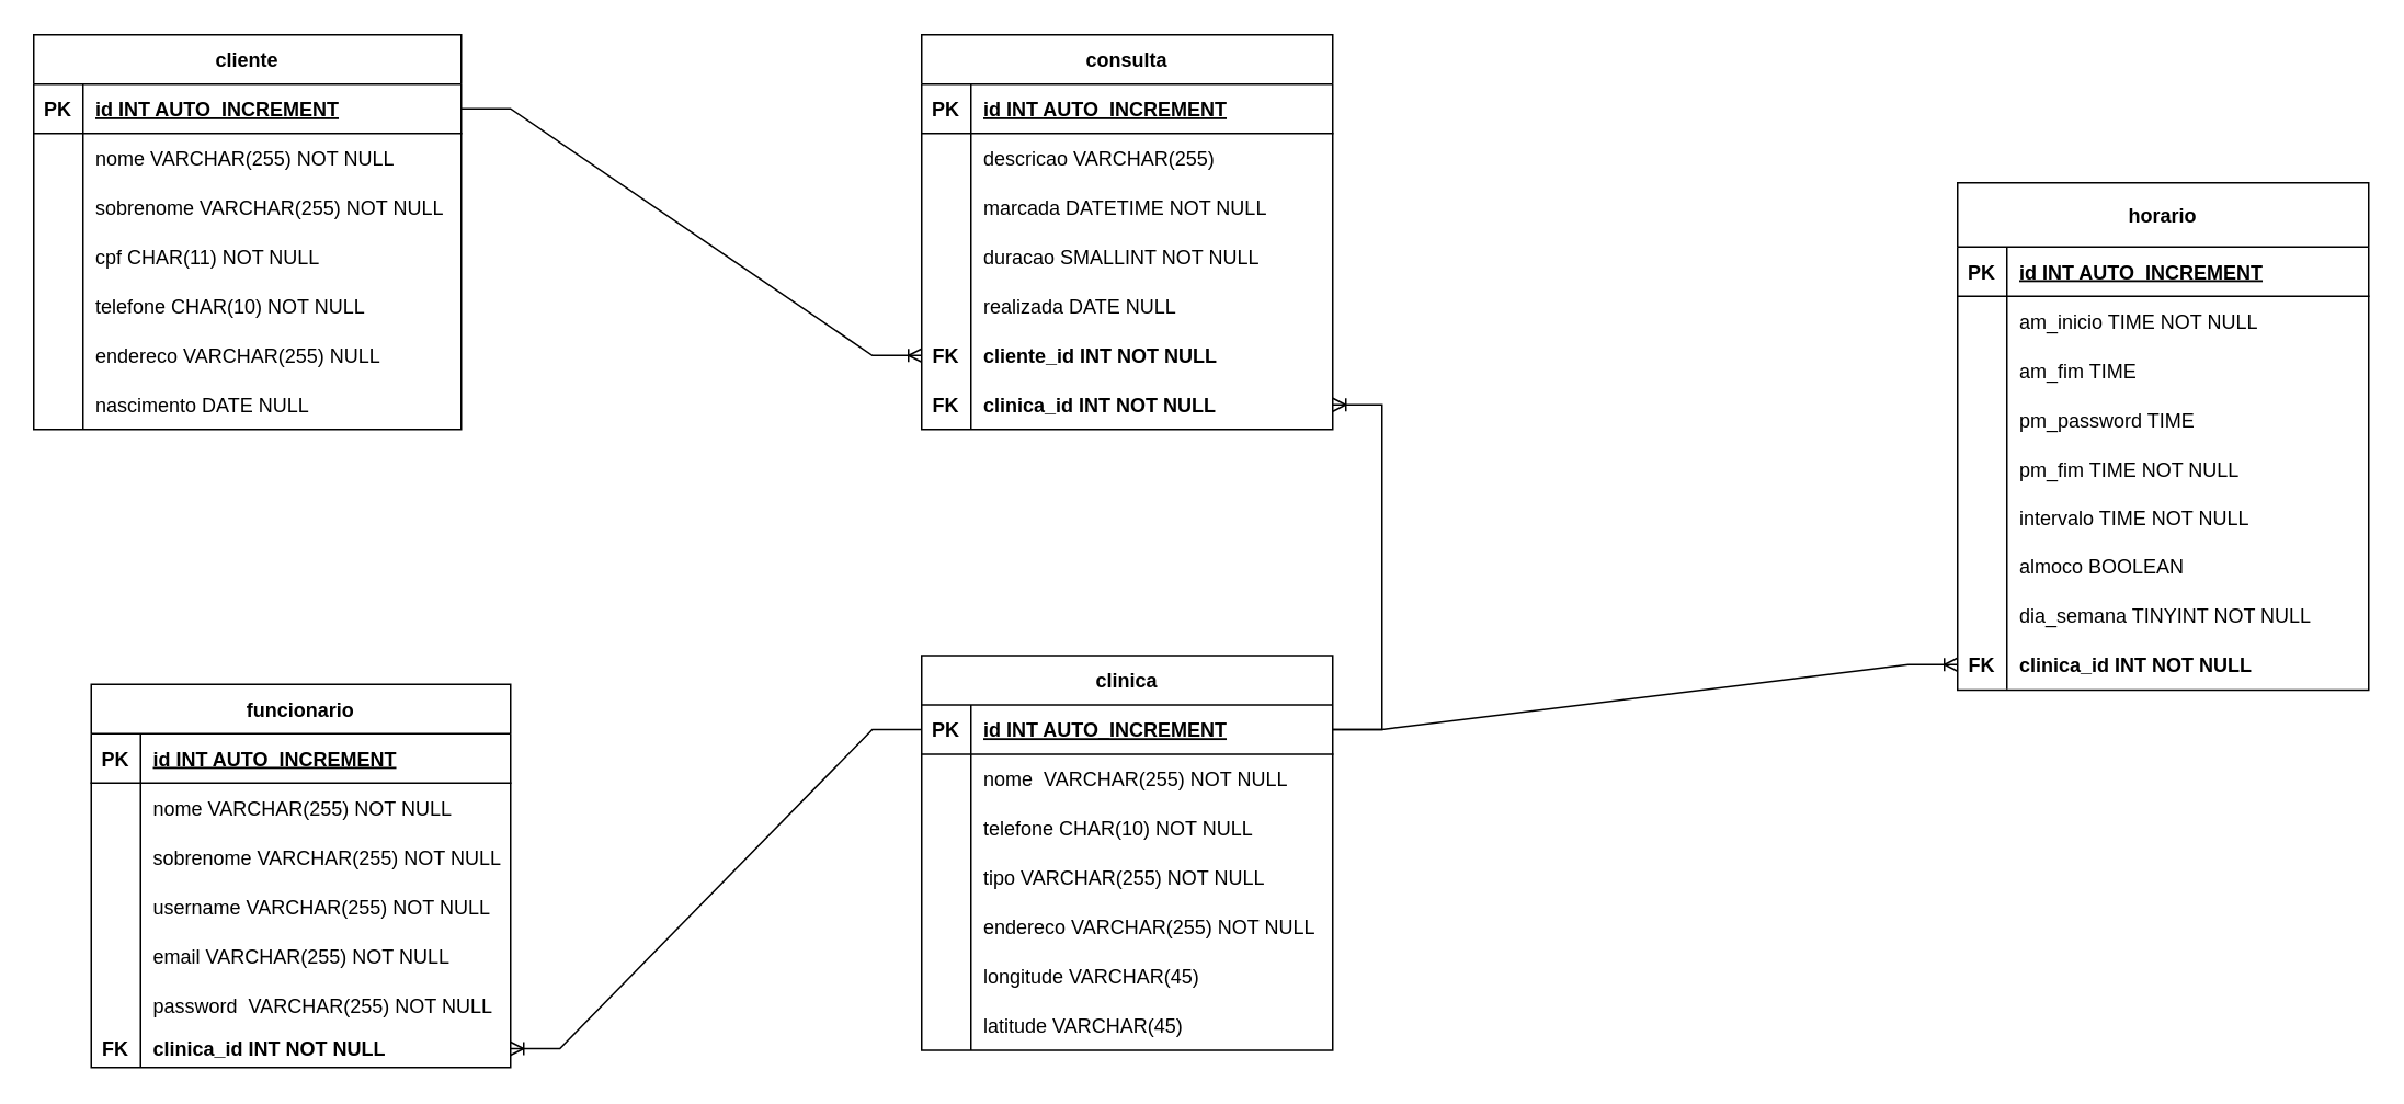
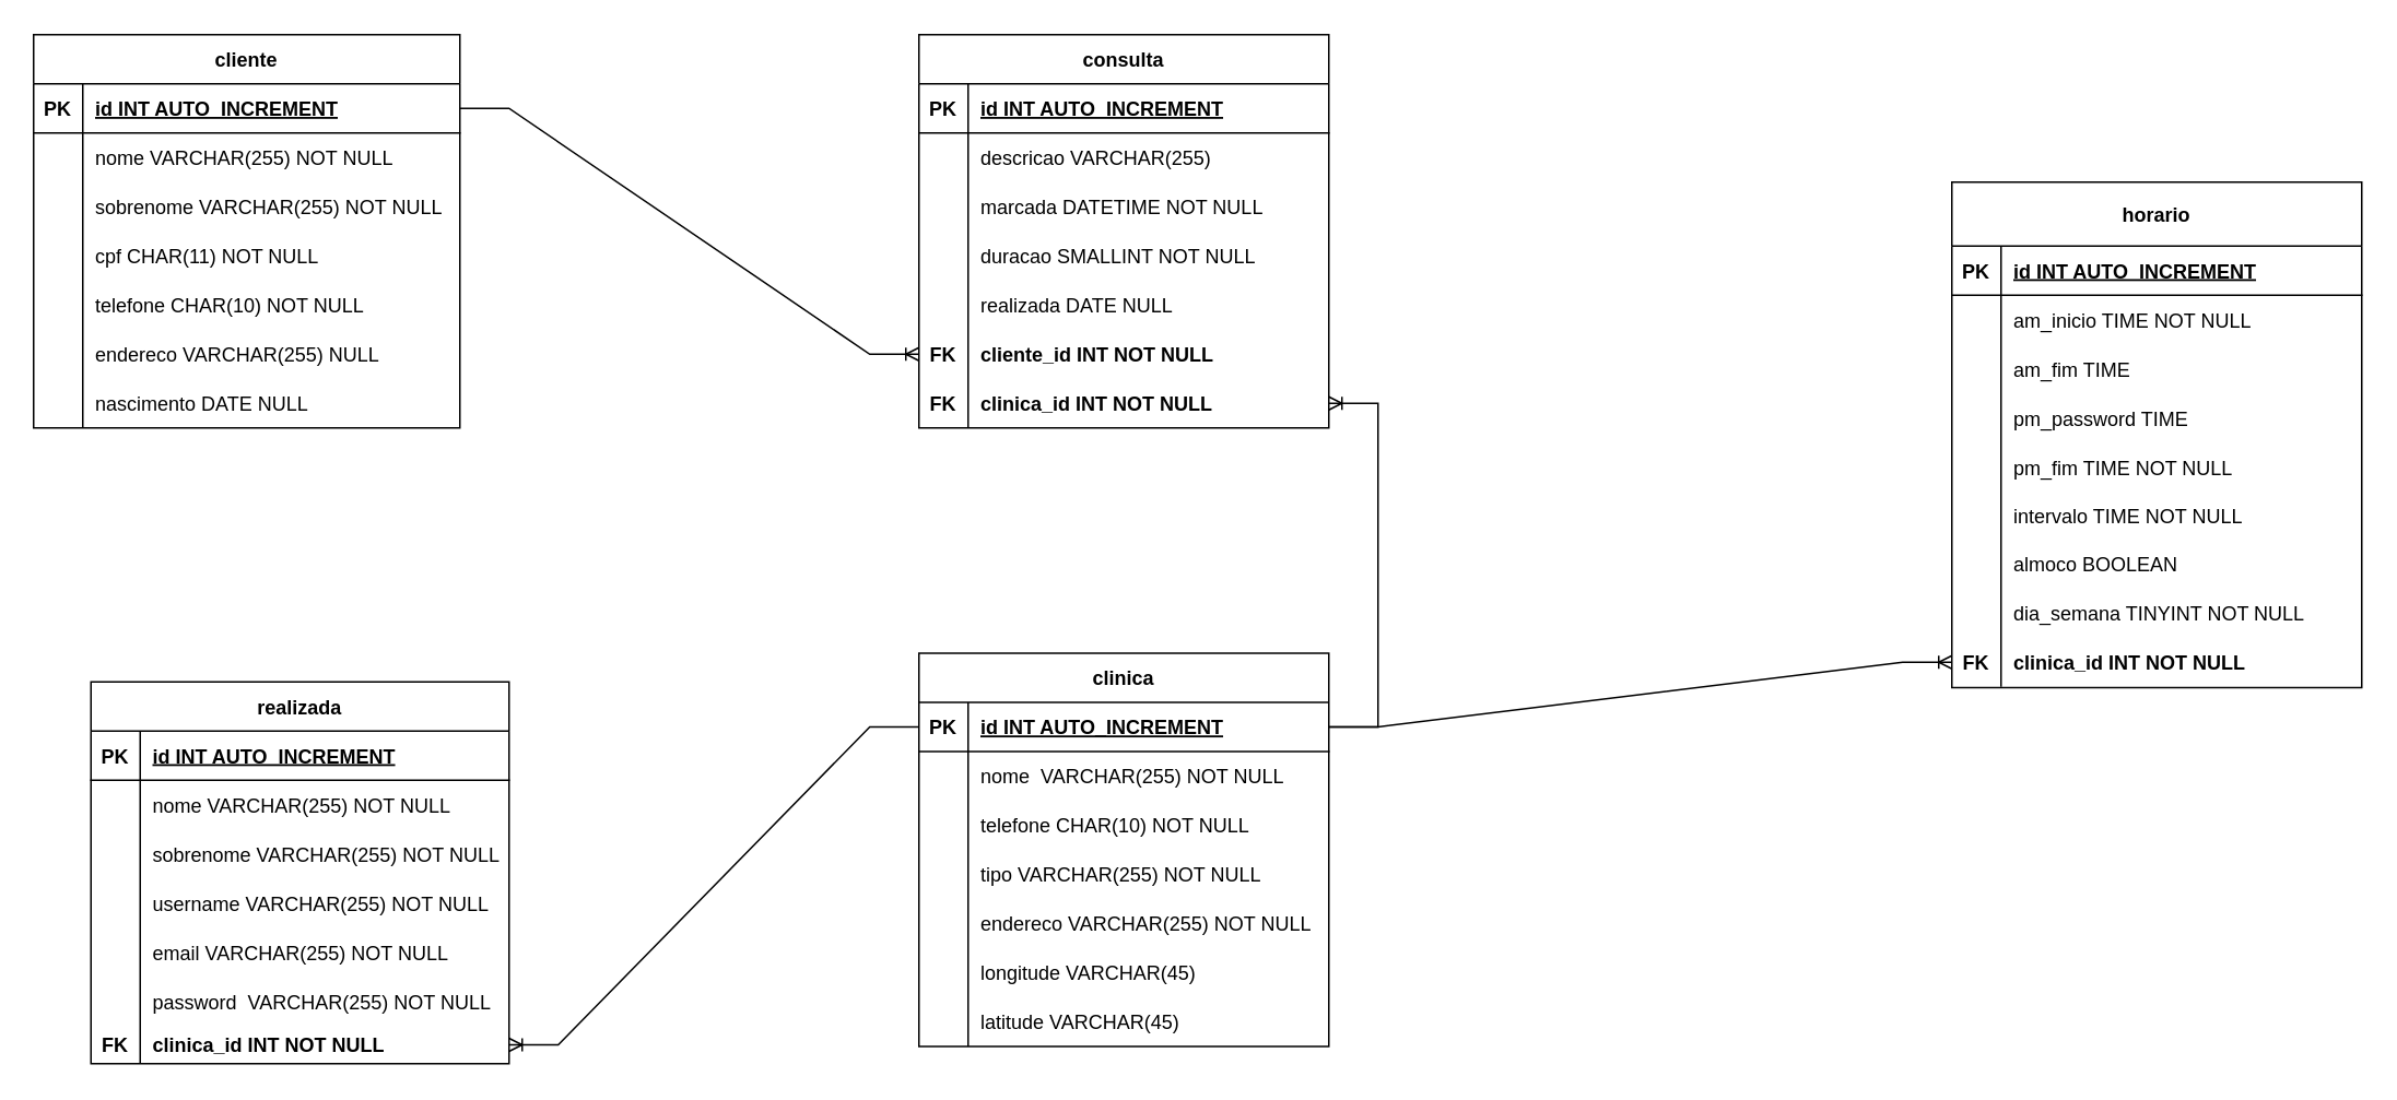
- <mxCell id="97" value="funcionario" style="shape=table;startSize=30;container=1;collapsible=1;childLayout=tableLayout;fixedRows=1;rowLines=0;fontStyle=1;align=center;resizeLast=1;" parent="1" vertex="1"><mxGeometry x="55" y="415.5" width="255" height="233" as="geometry" /></mxCell>
+ <mxCell id="97" value="realizada" style="shape=table;startSize=30;container=1;collapsible=1;childLayout=tableLayout;fixedRows=1;rowLines=0;fontStyle=1;align=center;resizeLast=1;" parent="1" vertex="1"><mxGeometry x="55" y="415.5" width="255" height="233" as="geometry" /></mxCell>
